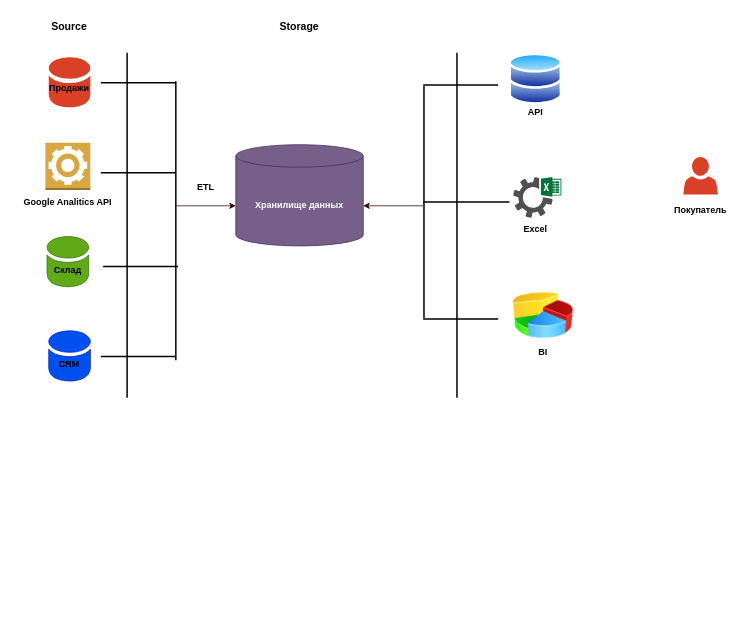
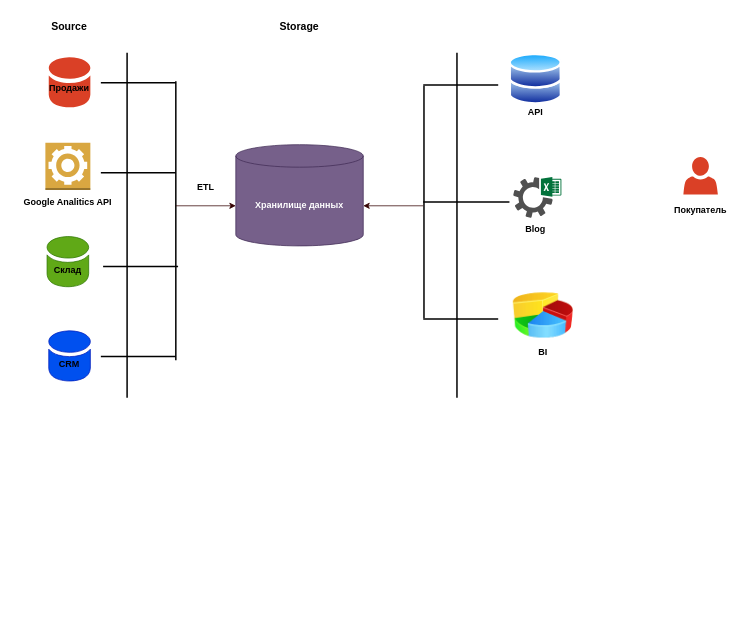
- <mxCell id="28" value="&lt;b&gt;Excel&lt;/b&gt;" style="text;html=1;strokeColor=none;fillColor=none;align=center;verticalAlign=middle;whiteSpace=wrap;rounded=0;" vertex="1" parent="1"><mxGeometry x="694" y="295" width="40" height="20" as="geometry" /></mxCell>
+ <mxCell id="28" value="&lt;b&gt;Blog&lt;/b&gt;" style="text;html=1;strokeColor=none;fillColor=none;align=center;verticalAlign=middle;whiteSpace=wrap;rounded=0;" vertex="1" parent="1"><mxGeometry x="694" y="295" width="40" height="20" as="geometry" /></mxCell>
